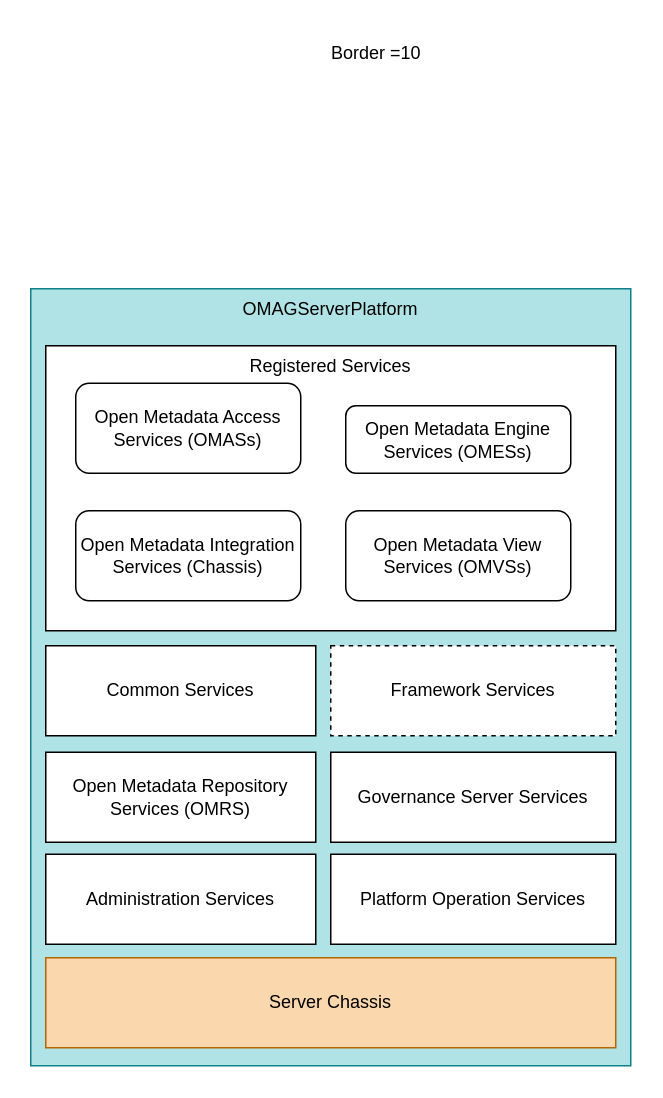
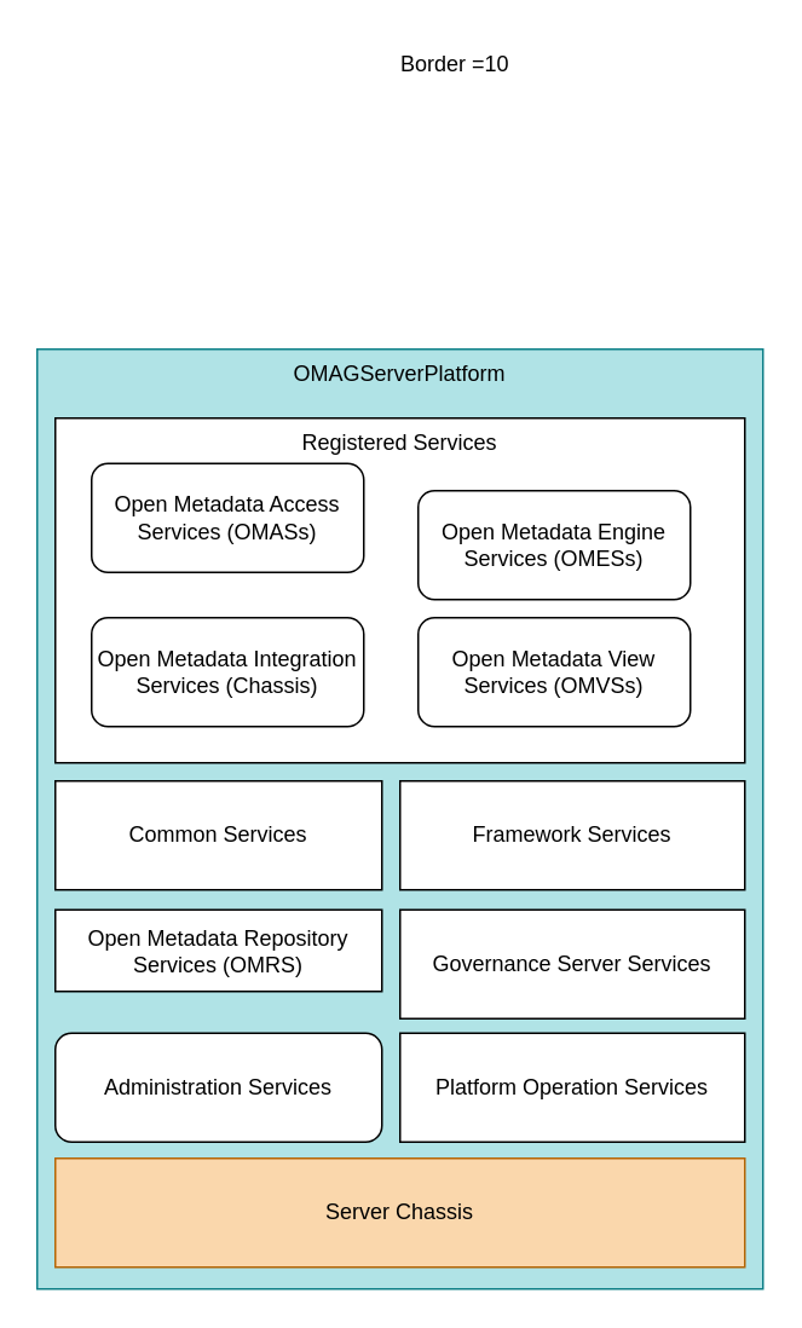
- <mxCell id="11" value="Open Metadata Engine Services (OMESs)" style="rounded=1;whiteSpace=wrap;html=1;" parent="1" vertex="1"><mxGeometry x="230" y="270" width="150" height="45" as="geometry" /></mxCell>
+ <mxCell id="11" value="Open Metadata Engine Services (OMESs)" style="rounded=1;whiteSpace=wrap;html=1;" parent="1" vertex="1"><mxGeometry x="230" y="270" width="150" height="60" as="geometry" /></mxCell>
- <mxCell id="5" value="Framework Services" style="rounded=0;whiteSpace=wrap;html=1;dashed=1;" parent="1" vertex="1"><mxGeometry x="220" y="430" width="190" height="60" as="geometry" /></mxCell>
+ <mxCell id="5" value="Framework Services" style="rounded=0;whiteSpace=wrap;html=1;" parent="1" vertex="1"><mxGeometry x="220" y="430" width="190" height="60" as="geometry" /></mxCell>
- <mxCell id="4" value="Open Metadata Repository Services (OMRS)" style="rounded=0;whiteSpace=wrap;html=1;" parent="1" vertex="1"><mxGeometry x="30" y="501" width="180" height="60" as="geometry" /></mxCell>
+ <mxCell id="4" value="Open Metadata Repository Services (OMRS)" style="rounded=0;whiteSpace=wrap;html=1;" parent="1" vertex="1"><mxGeometry x="30" y="501" width="180" height="45" as="geometry" /></mxCell>
- <mxCell id="8" value="Administration Services" style="rounded=0;whiteSpace=wrap;html=1;" parent="1" vertex="1"><mxGeometry x="30" y="569" width="180" height="60" as="geometry" /></mxCell>
+ <mxCell id="8" value="Administration Services" style="whiteSpace=wrap;html=1;rounded=1;" parent="1" vertex="1"><mxGeometry x="30" y="569" width="180" height="60" as="geometry" /></mxCell>
